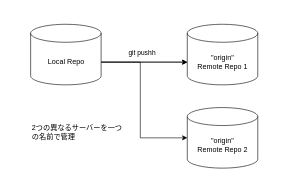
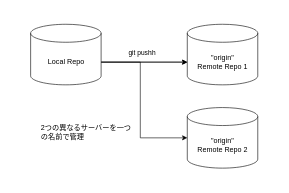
- <mxCell id="5" value="2つの異なるサーバーを一つの名前で管理" style="text;html=1;strokeColor=none;fillColor=none;align=left;verticalAlign=middle;whiteSpace=wrap;rounded=0;" parent="4" vertex="1"><mxGeometry y="151.579" width="164.212" height="56.842" as="geometry" /></mxCell>
+ <mxCell id="5" value="2つの異なるサーバーを一つの名前で管理" style="text;html=1;strokeColor=none;fillColor=none;align=left;verticalAlign=middle;whiteSpace=wrap;rounded=0;" parent="4" vertex="1"><mxGeometry x="15" y="151.579" width="164.212" height="56.842" as="geometry" /></mxCell>
